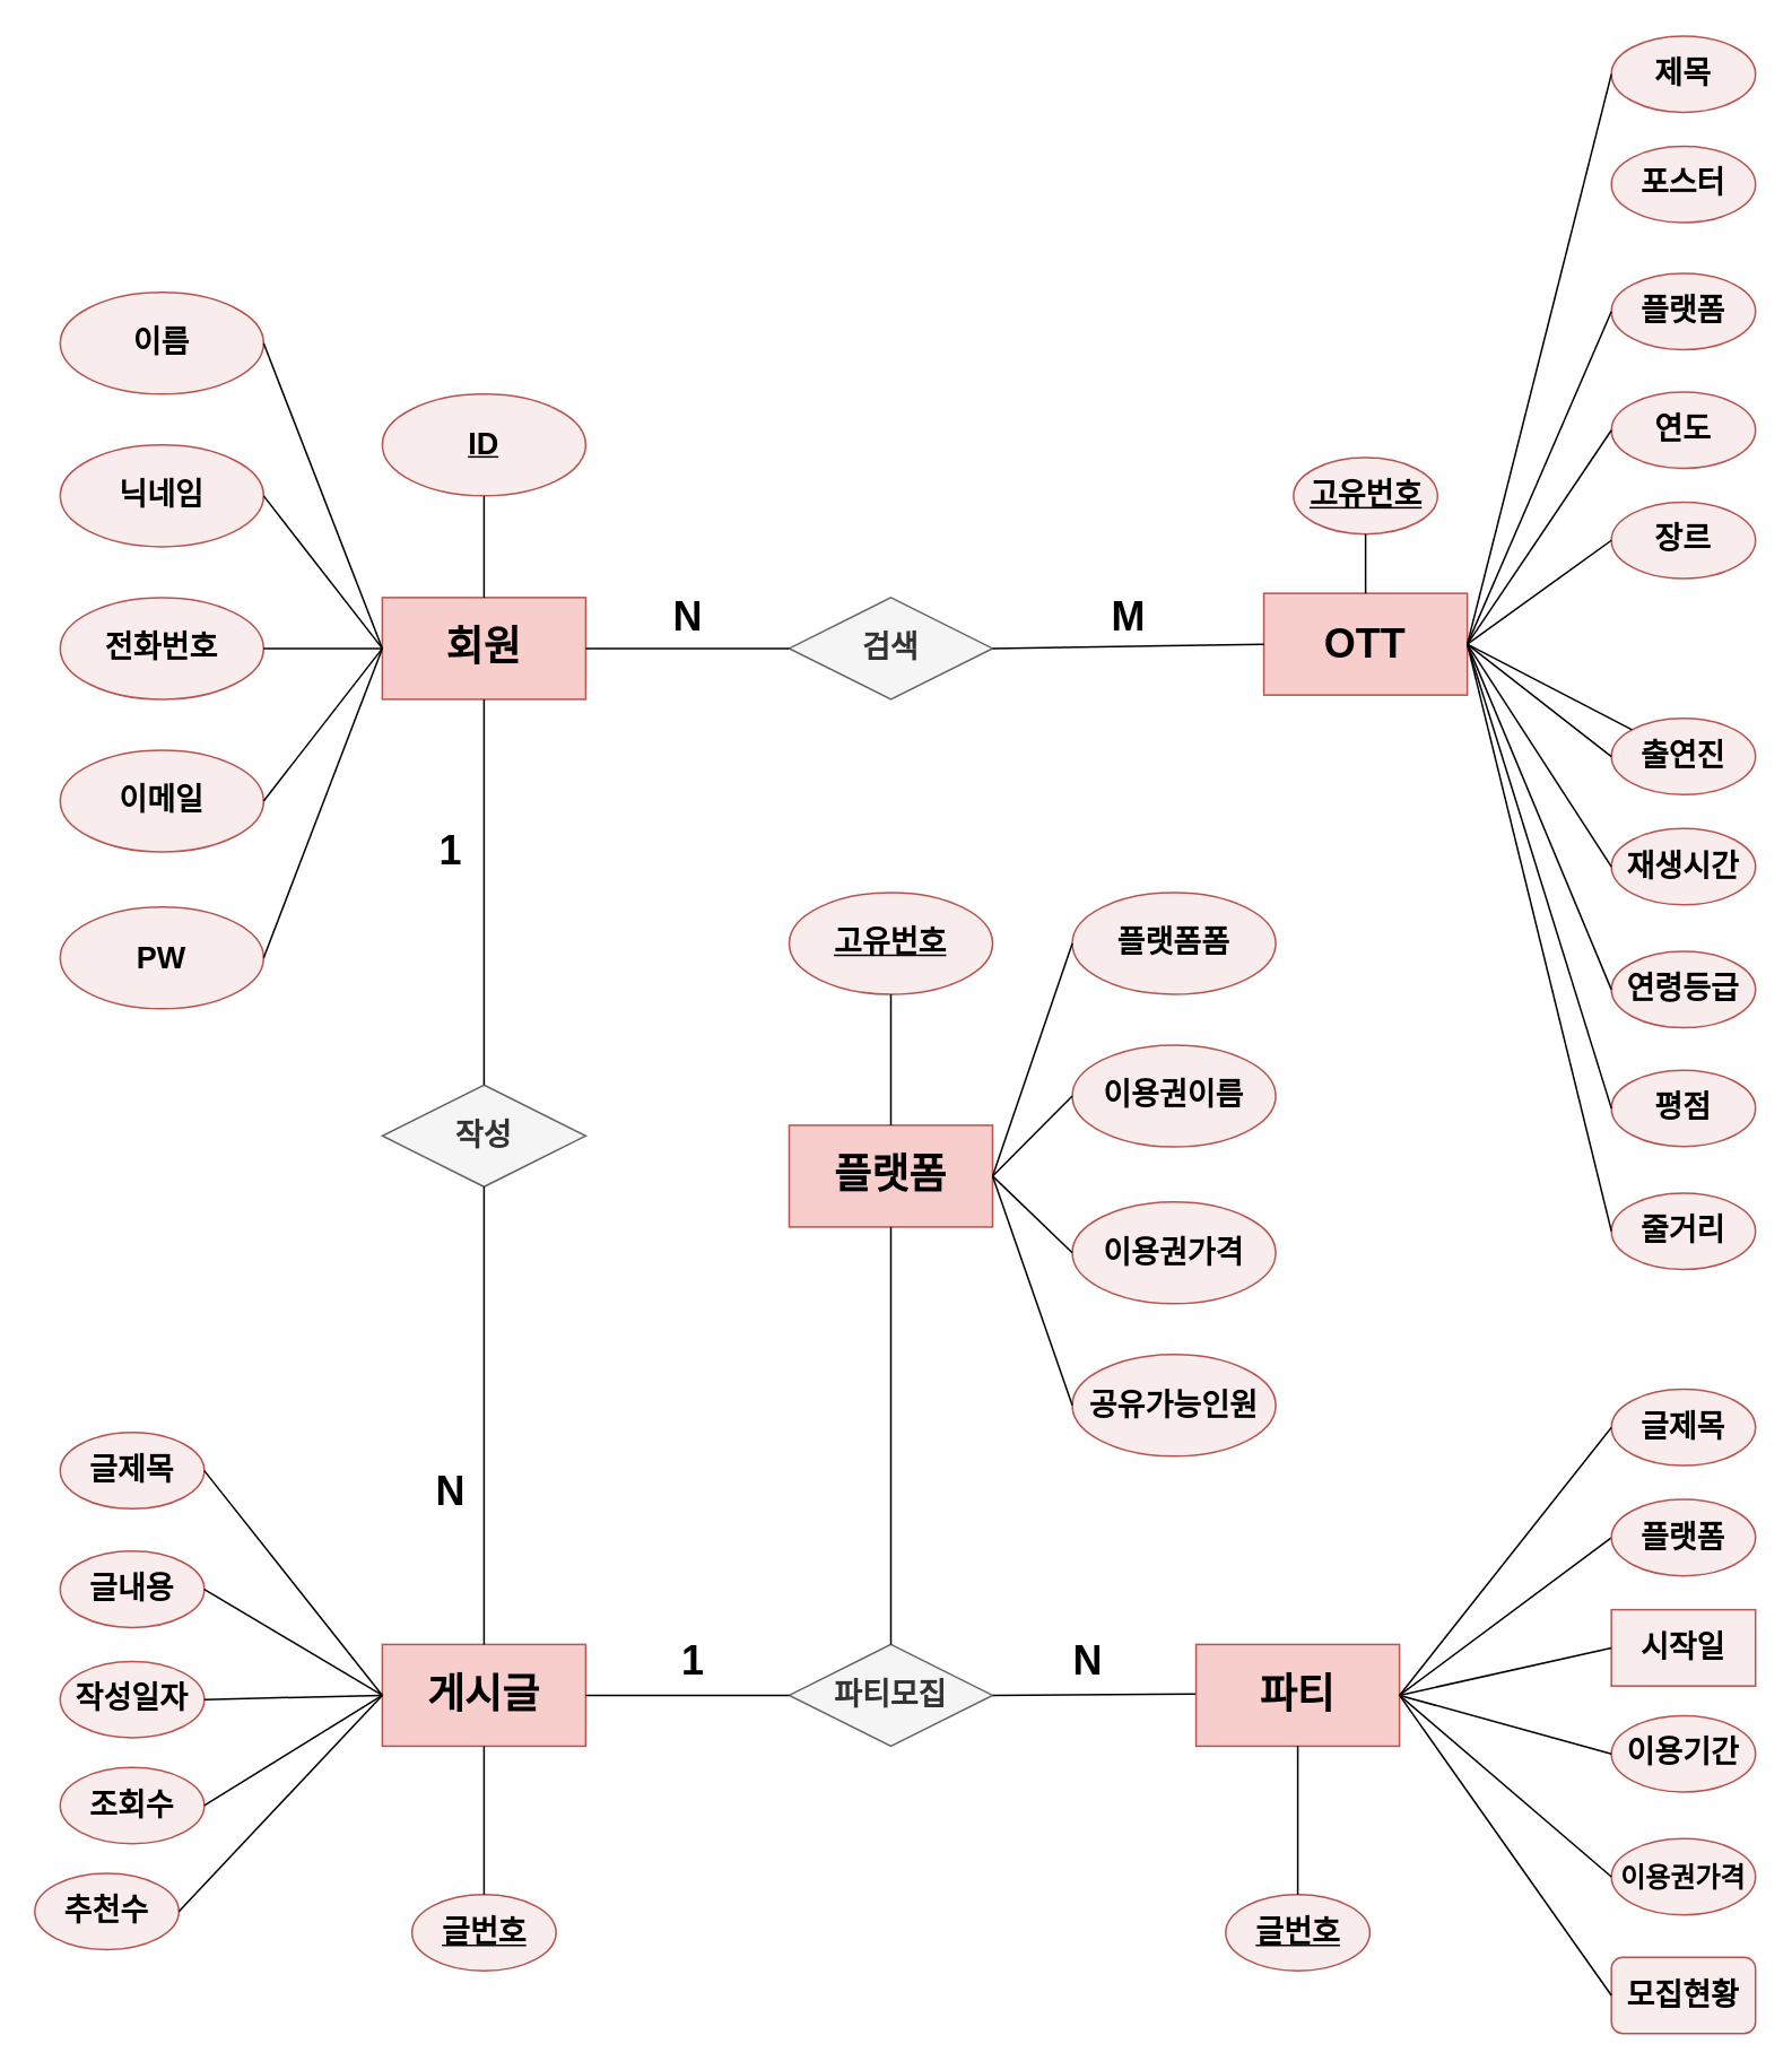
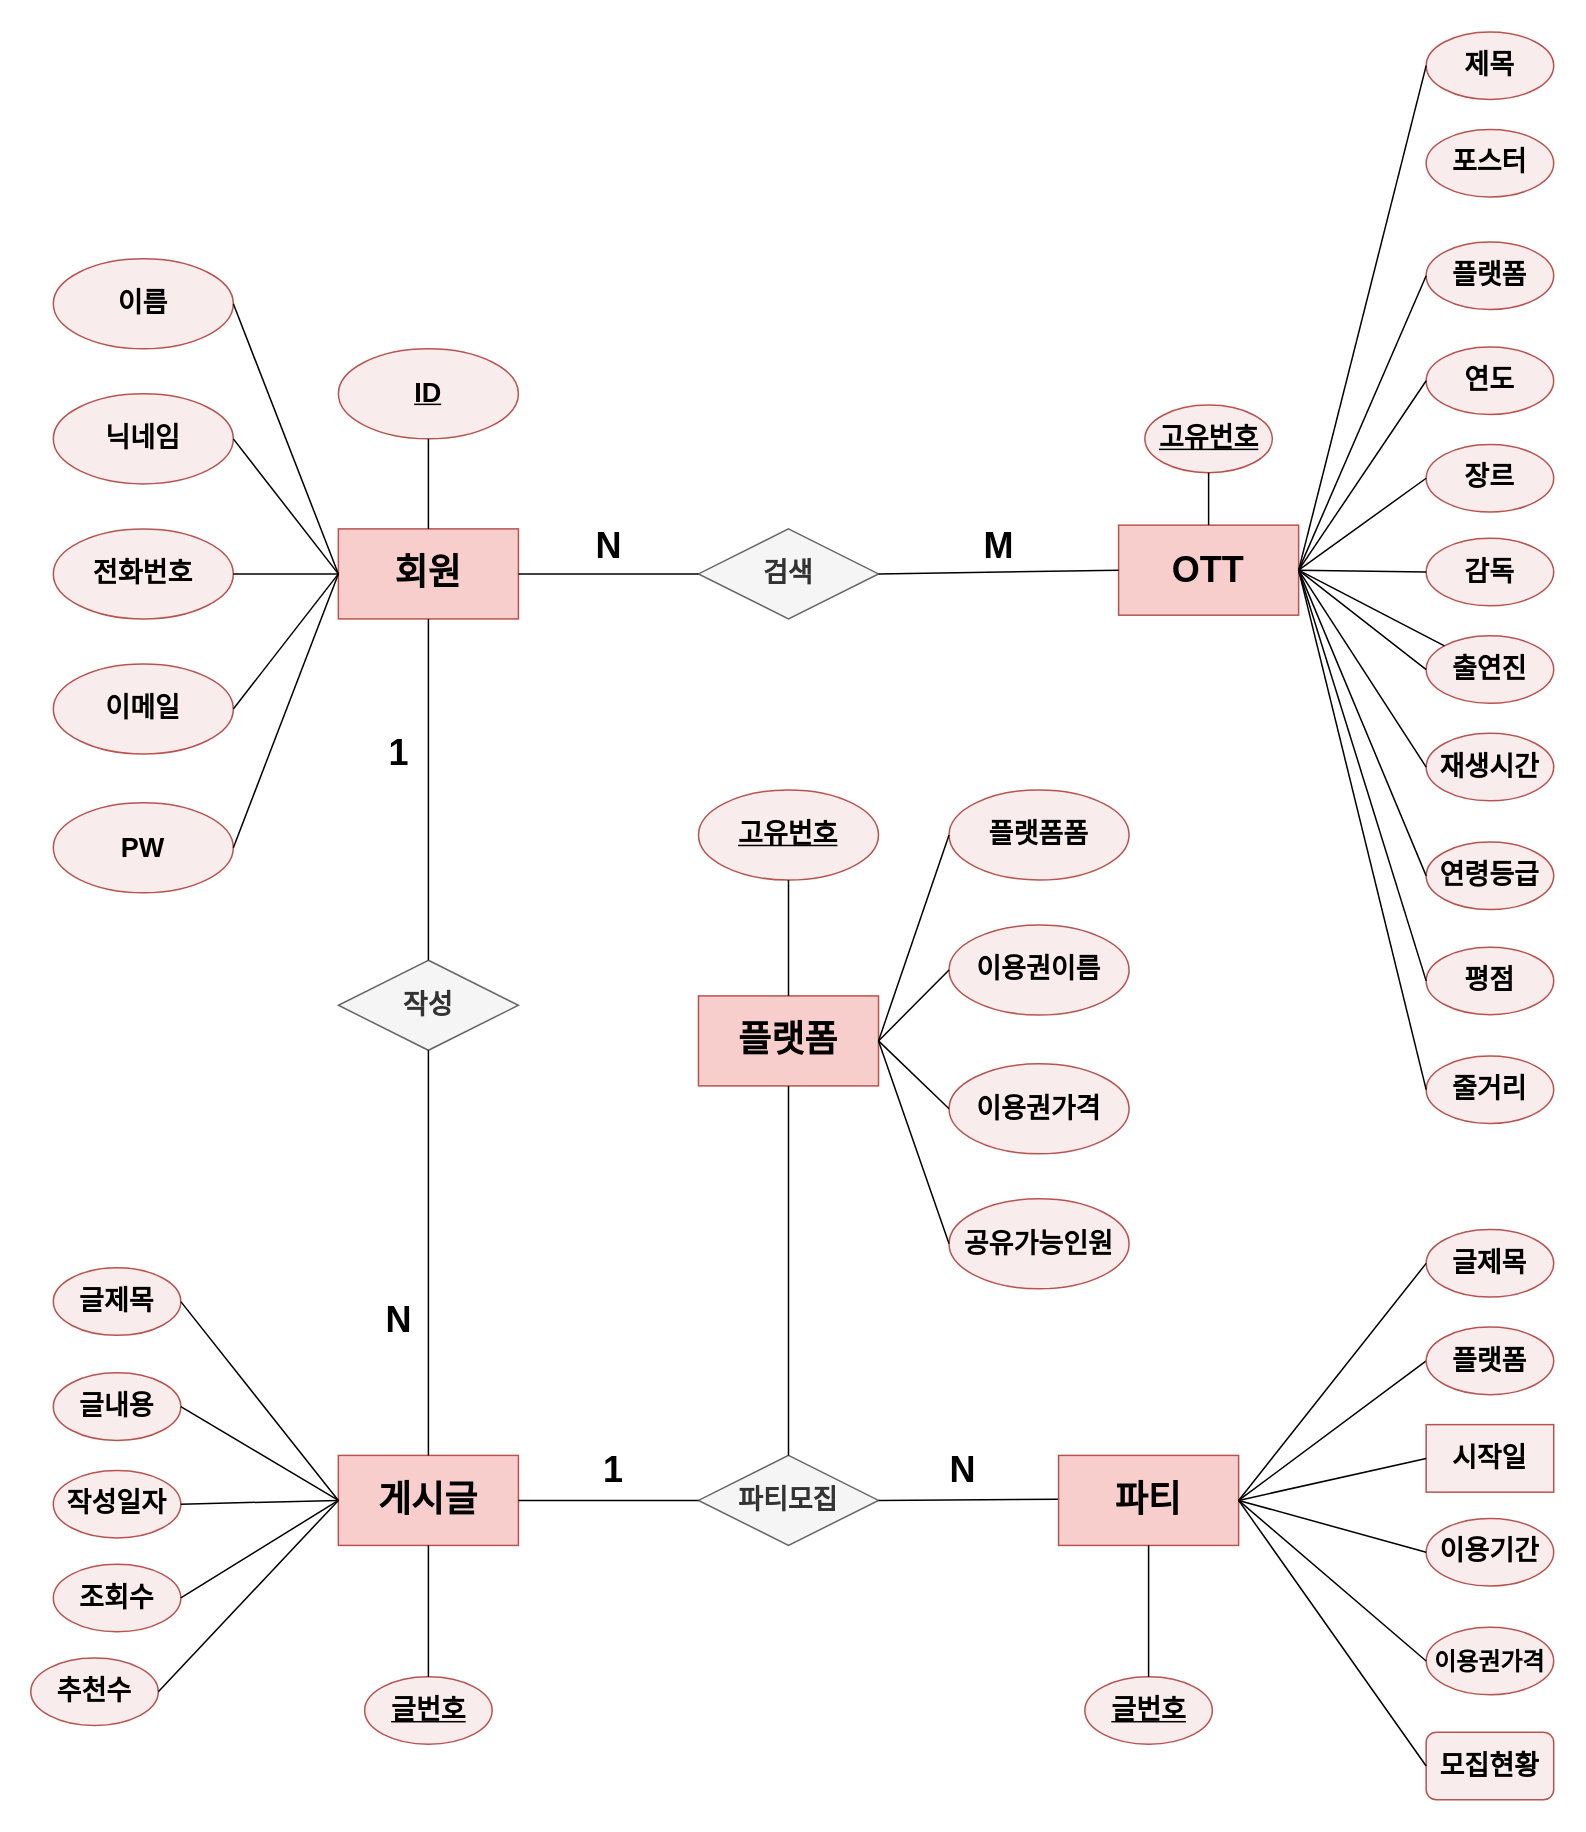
+ <mxCell id="24" value="" style="endArrow=none;html=1;rounded=0;exitX=0;exitY=0.5;exitDx=0;exitDy=0;entryX=1;entryY=0.5;entryDx=0;entryDy=0;" edge="1" parent="1" source="23" target="15"><mxGeometry width="50" height="50" relative="1" as="geometry"><mxPoint x="755" y="459.5" as="sourcePoint" /><mxPoint x="805" y="409.5" as="targetPoint" /></mxGeometry></mxCell>
+ <mxCell id="23" value="&lt;b&gt;&lt;font style=&quot;font-size: 18px;&quot;&gt;감독&lt;/font&gt;&lt;/b&gt;" style="ellipse;whiteSpace=wrap;html=1;fillColor=#F8ECEC;strokeColor=#b85450;" vertex="1" parent="1"><mxGeometry x="950" y="358.25" width="85" height="45" as="geometry" /></mxCell>
